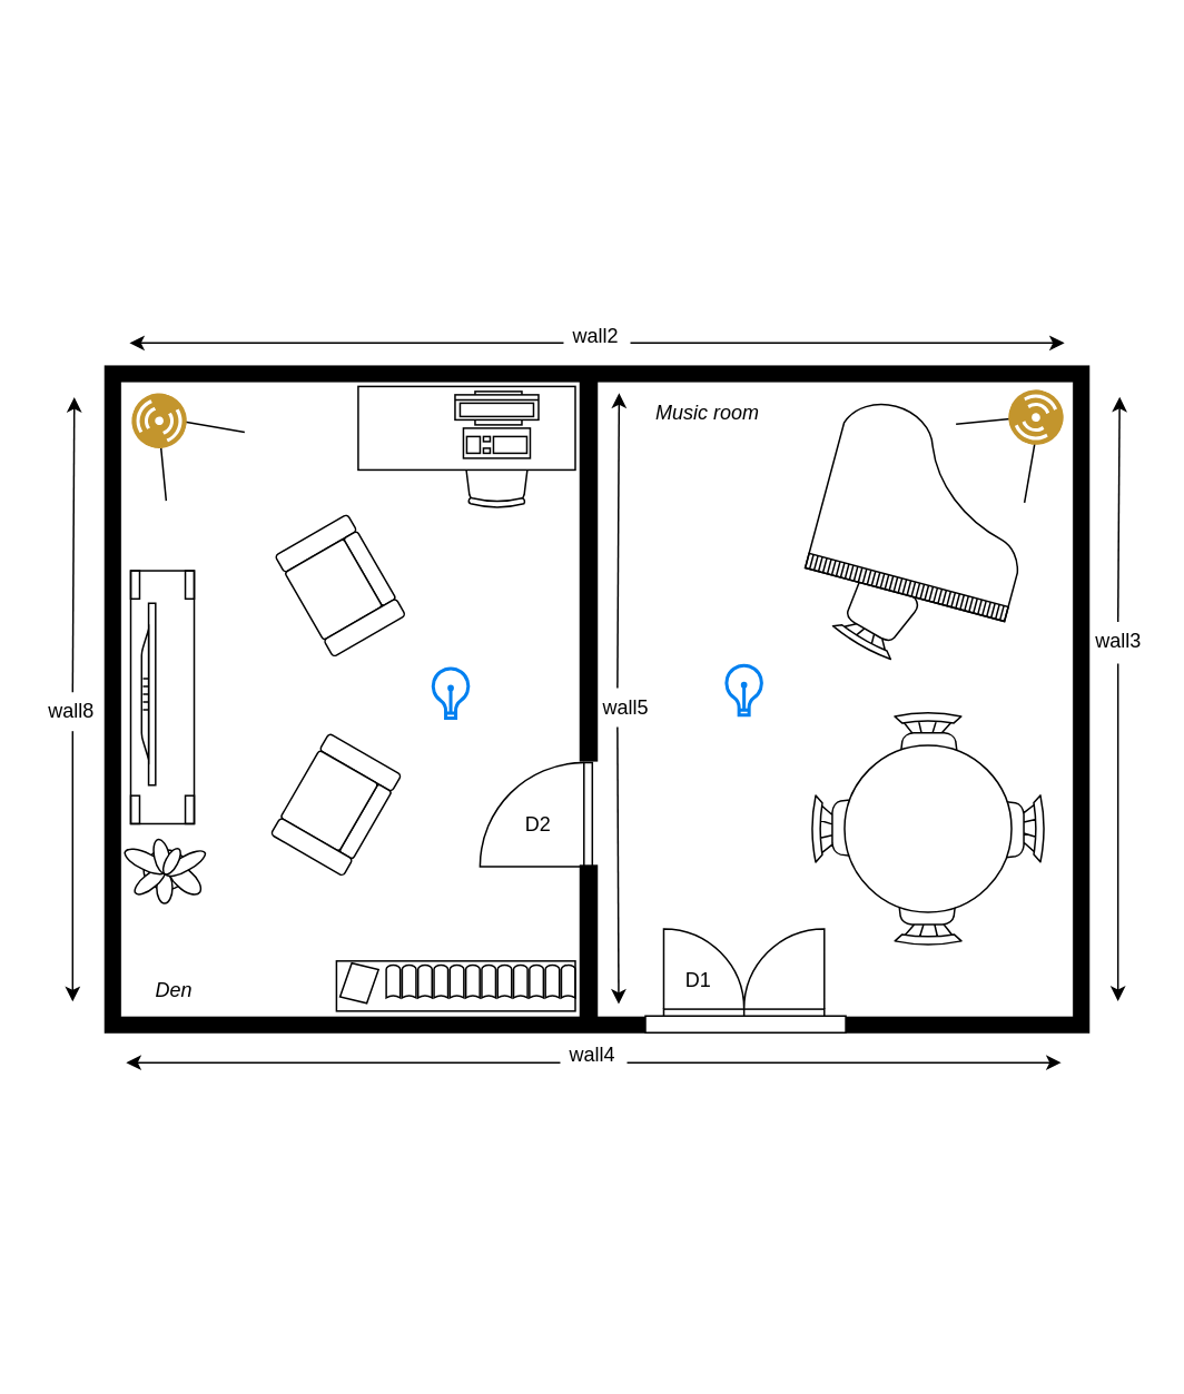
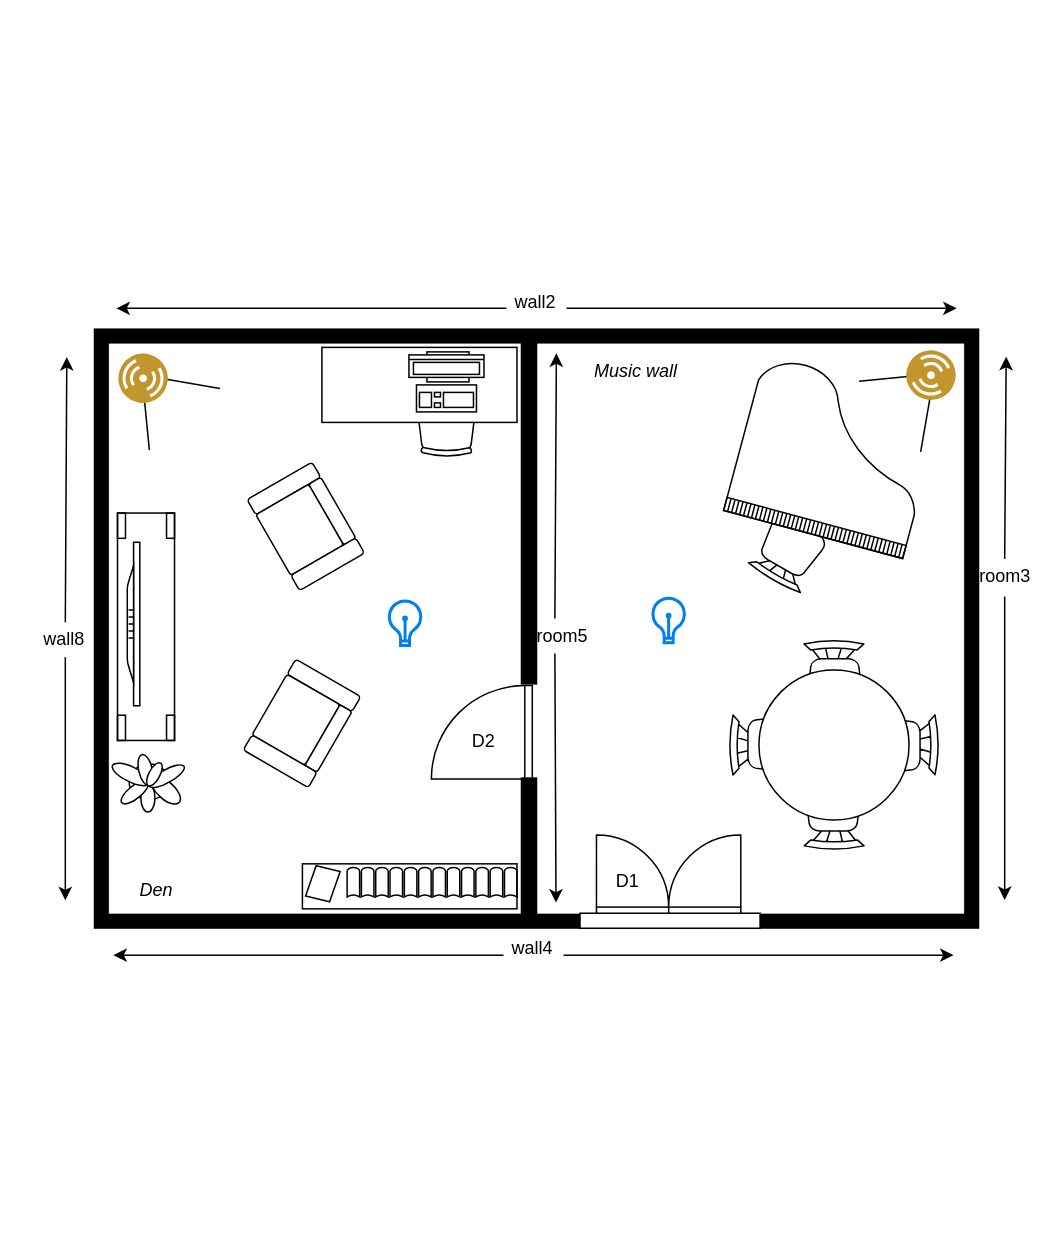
- <mxCell id="4" value="&lt;i&gt;Music room&lt;/i&gt;" style="text;html=1;strokeColor=none;fillColor=none;align=center;verticalAlign=middle;whiteSpace=wrap;rounded=0;fontSize=12;" parent="1" vertex="1"><mxGeometry x="376.98" y="234.945" width="93" height="25.051" as="geometry" /></mxCell>
+ <mxCell id="4" value="&lt;i&gt;Music wall&lt;/i&gt;" style="text;html=1;strokeColor=none;fillColor=none;align=center;verticalAlign=middle;whiteSpace=wrap;rounded=0;fontSize=12;" parent="1" vertex="1"><mxGeometry x="376.98" y="234.945" width="93" height="25.051" as="geometry" /></mxCell>
- <mxCell id="29" value="wall3" style="text;html=1;strokeColor=none;fillColor=none;align=center;verticalAlign=middle;whiteSpace=wrap;rounded=0;fontSize=12;" parent="1" vertex="1"><mxGeometry x="652" y="371.38" width="35" height="25.05" as="geometry" /></mxCell>
+ <mxCell id="29" value="room3" style="text;html=1;strokeColor=none;fillColor=none;align=center;verticalAlign=middle;whiteSpace=wrap;rounded=0;fontSize=12;" parent="1" vertex="1"><mxGeometry x="652" y="371.38" width="35" height="25.05" as="geometry" /></mxCell>
- <mxCell id="35" value="wall5" style="text;html=1;strokeColor=none;fillColor=none;align=center;verticalAlign=middle;whiteSpace=wrap;rounded=0;fontSize=12;" parent="34" vertex="1"><mxGeometry x="6" y="176.13" width="35" height="25.05" as="geometry" /></mxCell>
+ <mxCell id="35" value="room5" style="text;html=1;strokeColor=none;fillColor=none;align=center;verticalAlign=middle;whiteSpace=wrap;rounded=0;fontSize=12;" parent="34" vertex="1"><mxGeometry x="6" y="176.13" width="35" height="25.05" as="geometry" /></mxCell>
